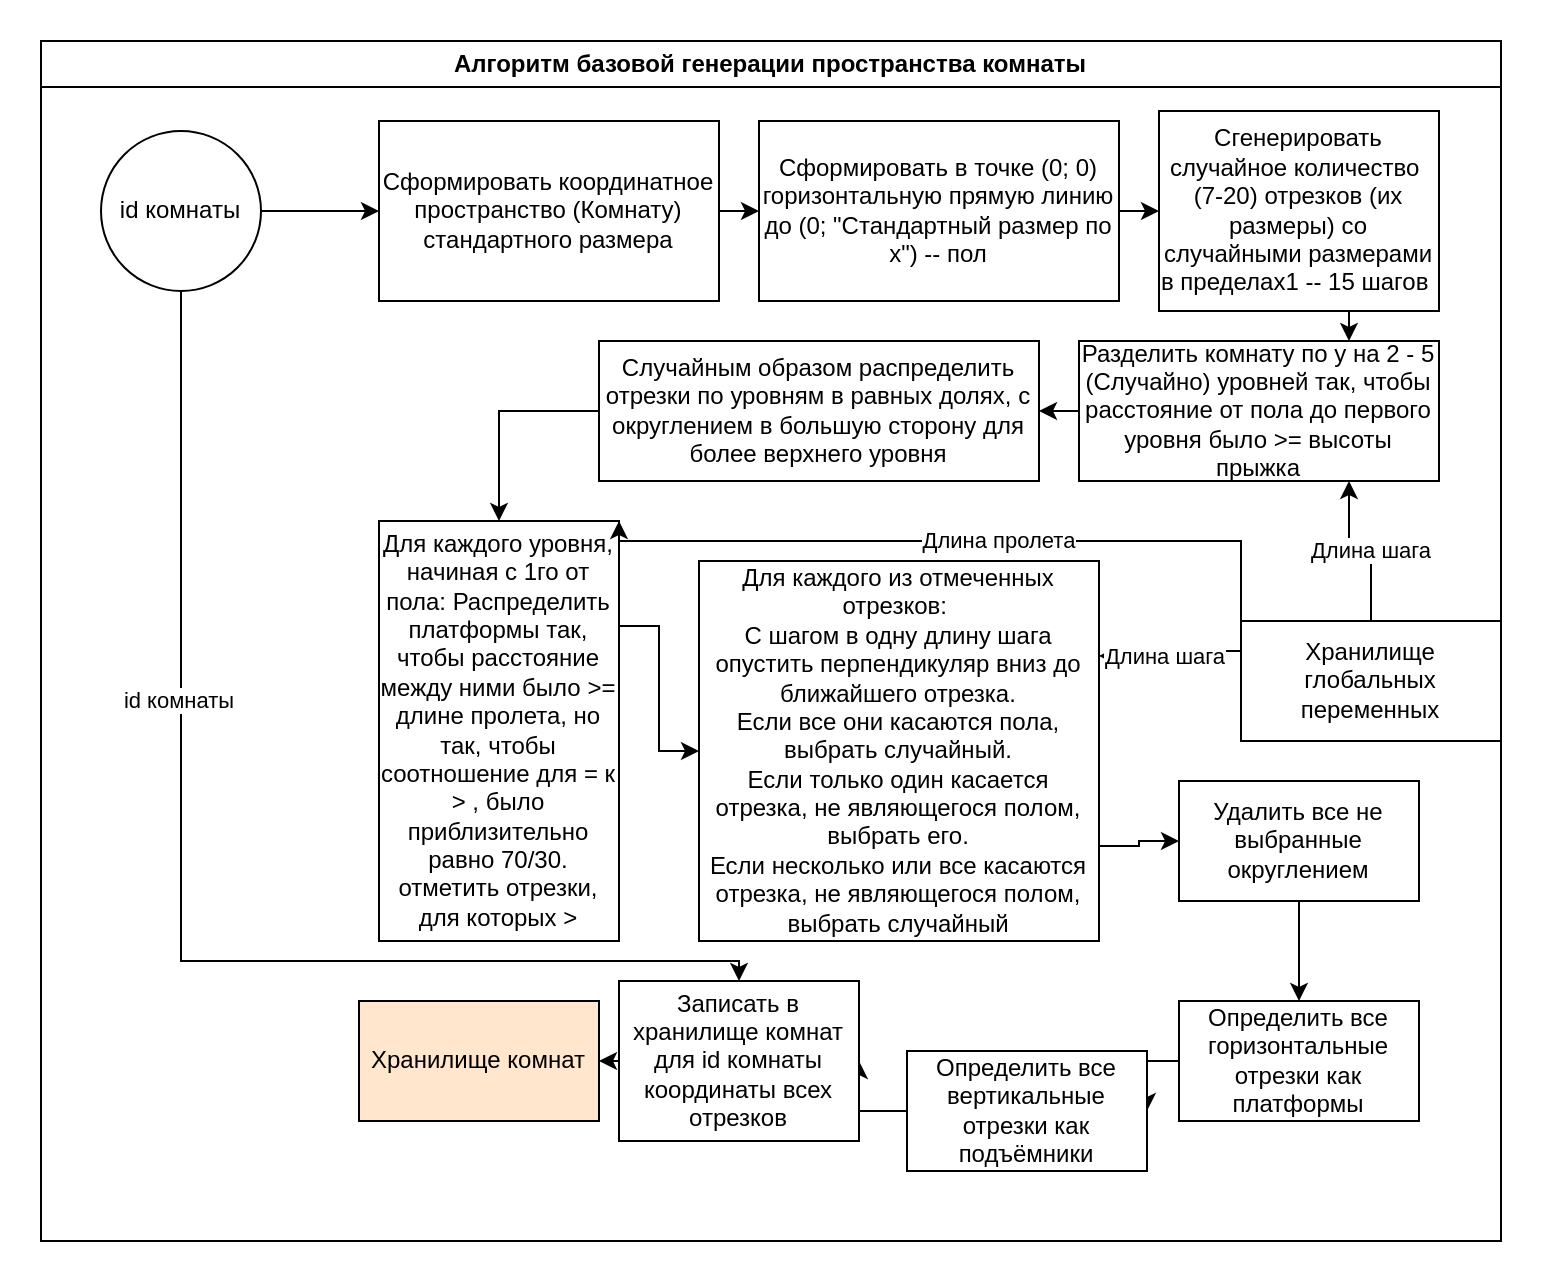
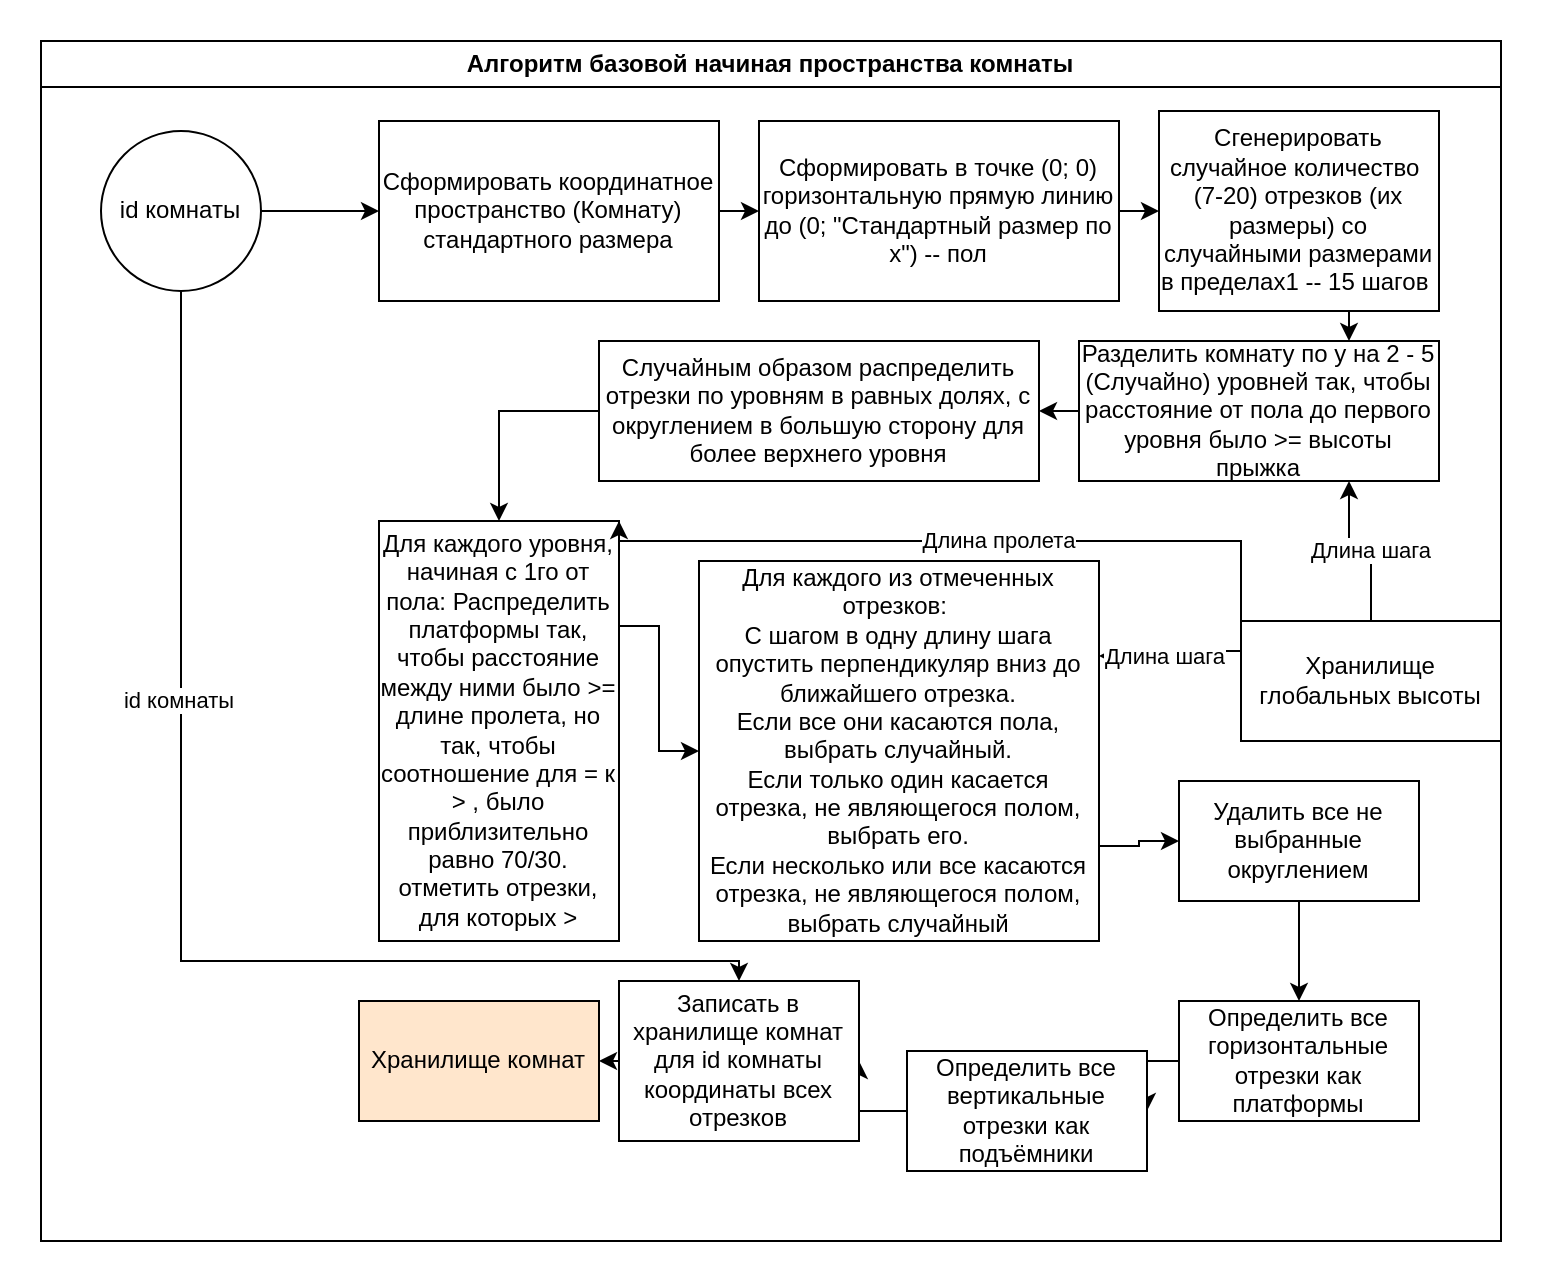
- <mxCell id="2" value="Алгоритм базовой генерации пространства комнаты" style="swimlane;whiteSpace=wrap;html=1;" vertex="1" parent="1"><mxGeometry x="20" y="20" width="730" height="600" as="geometry" /></mxCell>
+ <mxCell id="2" value="Алгоритм базовой начиная пространства комнаты" style="swimlane;whiteSpace=wrap;html=1;" vertex="1" parent="1"><mxGeometry x="20" y="20" width="730" height="600" as="geometry" /></mxCell>
- <mxCell id="30" value="Хранилище глобальных переменных" style="rounded=0;whiteSpace=wrap;html=1;" vertex="1" parent="2"><mxGeometry x="600" y="290" width="130" height="60" as="geometry" /></mxCell>
+ <mxCell id="30" value="Хранилище глобальных высоты" style="rounded=0;whiteSpace=wrap;html=1;" vertex="1" parent="2"><mxGeometry x="600" y="290" width="130" height="60" as="geometry" /></mxCell>
